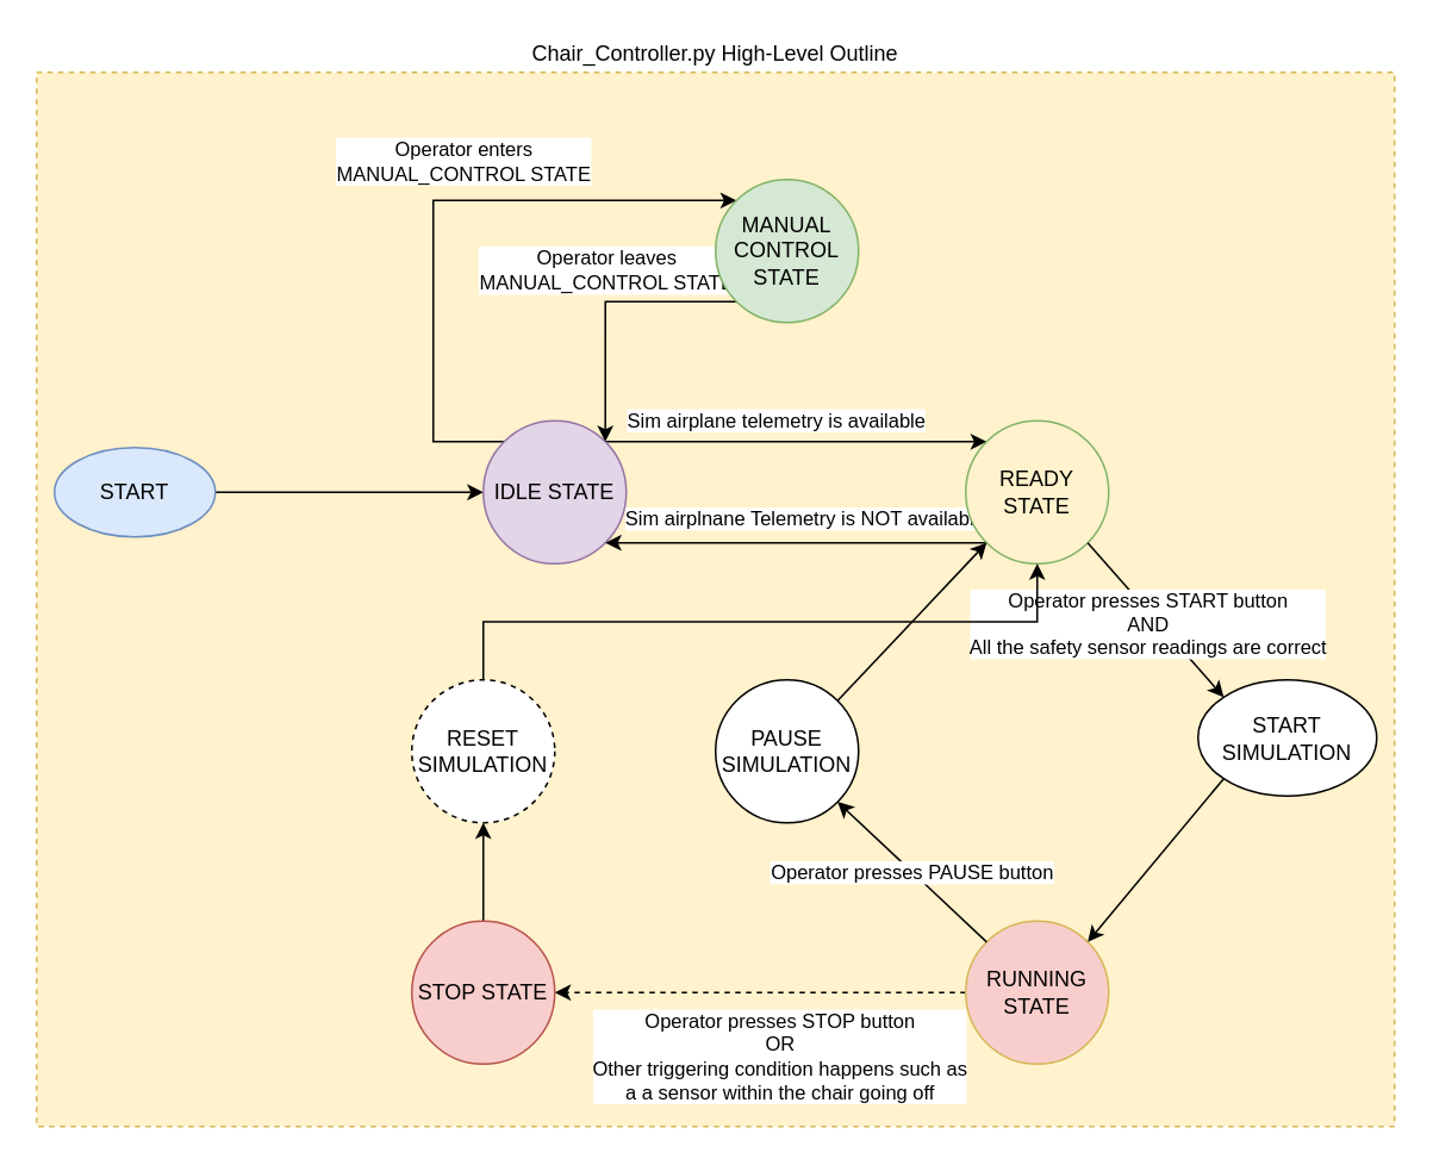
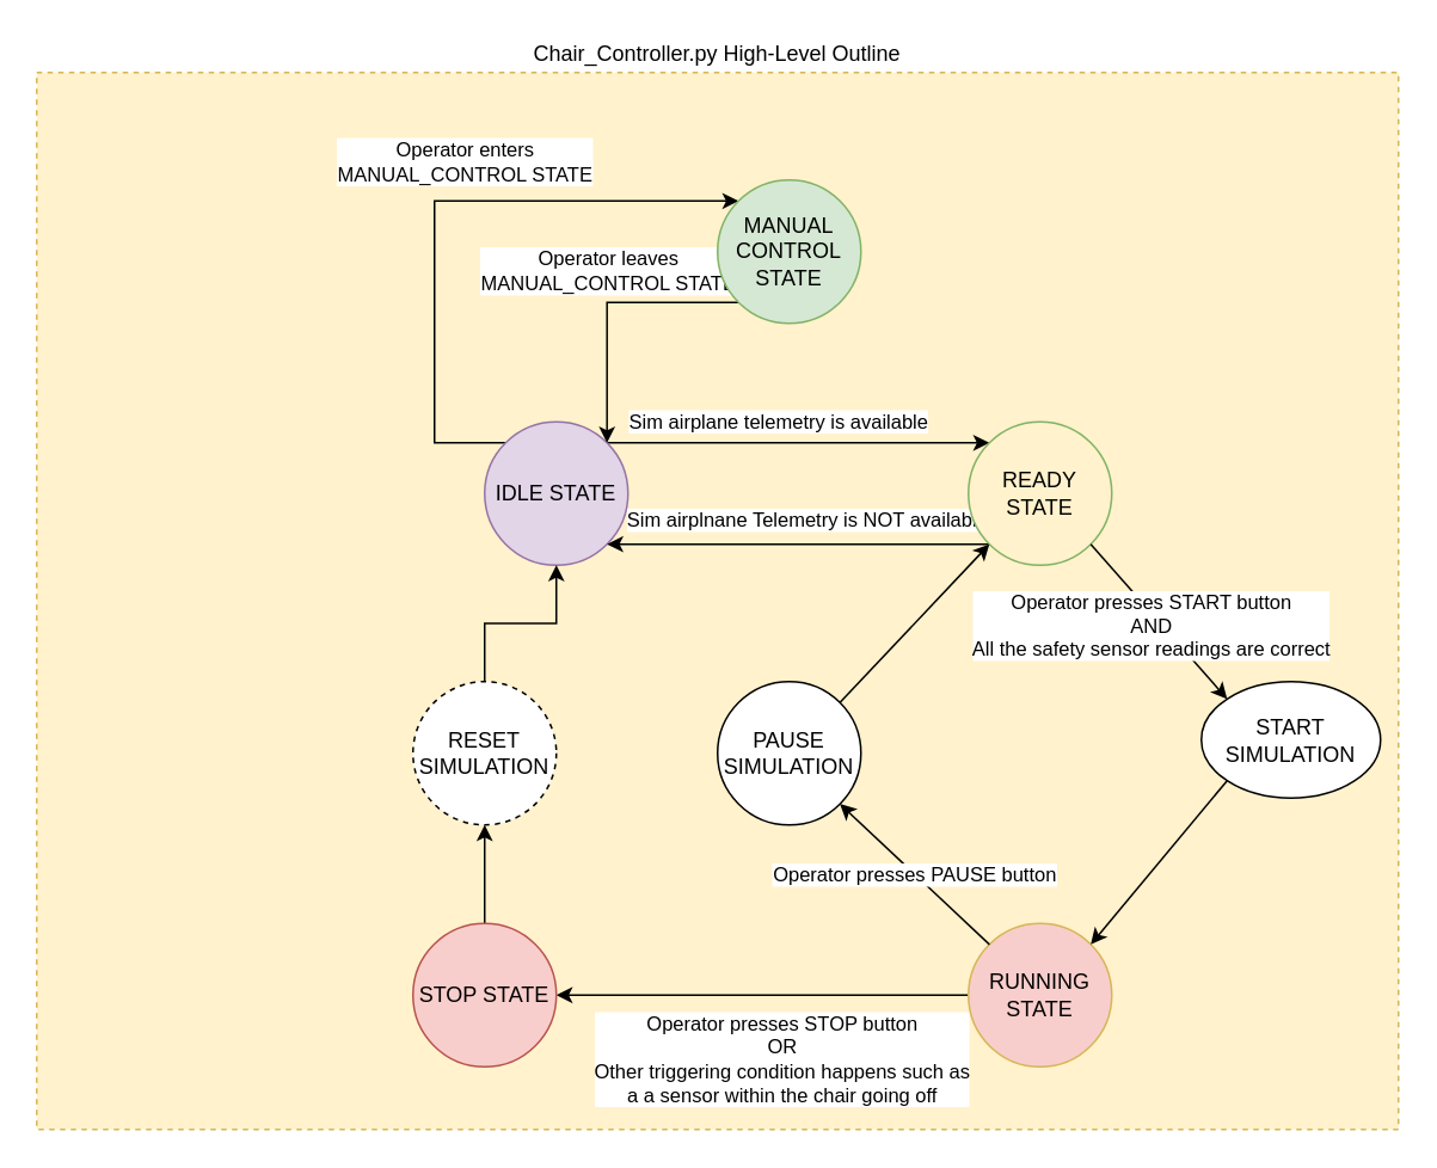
- <mxCell id="4" value="START" style="ellipse;whiteSpace=wrap;html=1;fillColor=#dae8fc;strokeColor=#6c8ebf;" vertex="1" parent="1"><mxGeometry x="30" y="250" width="90" height="50" as="geometry" /></mxCell>
- <mxCell id="3" style="edgeStyle=orthogonalEdgeStyle;rounded=0;orthogonalLoop=1;jettySize=auto;html=1;exitX=1;exitY=0.5;exitDx=0;exitDy=0;" edge="1" parent="1" source="4" target="9"><mxGeometry relative="1" as="geometry" /></mxCell>
- <mxCell id="23" style="edgeStyle=orthogonalEdgeStyle;rounded=0;orthogonalLoop=1;jettySize=auto;html=1;exitX=0.5;exitY=0;exitDx=0;exitDy=0;" edge="1" parent="1" source="24" target="11"><mxGeometry relative="1" as="geometry" /></mxCell>
+ <mxCell id="23" style="edgeStyle=orthogonalEdgeStyle;rounded=0;orthogonalLoop=1;jettySize=auto;html=1;exitX=0.5;exitY=0;exitDx=0;exitDy=0;" edge="1" parent="1" source="24" target="9"><mxGeometry relative="1" as="geometry" /></mxCell>
- <mxCell id="12" style="edgeStyle=orthogonalEdgeStyle;rounded=0;orthogonalLoop=1;jettySize=auto;html=1;exitX=0;exitY=0.5;exitDx=0;exitDy=0;entryX=1;entryY=0.5;entryDx=0;entryDy=0;dashed=1;" edge="1" parent="1" source="14" target="16"><mxGeometry relative="1" as="geometry" /></mxCell>
+ <mxCell id="12" style="edgeStyle=orthogonalEdgeStyle;rounded=0;orthogonalLoop=1;jettySize=auto;html=1;exitX=0;exitY=0.5;exitDx=0;exitDy=0;entryX=1;entryY=0.5;entryDx=0;entryDy=0;" edge="1" parent="1" source="14" target="16"><mxGeometry relative="1" as="geometry" /></mxCell>
